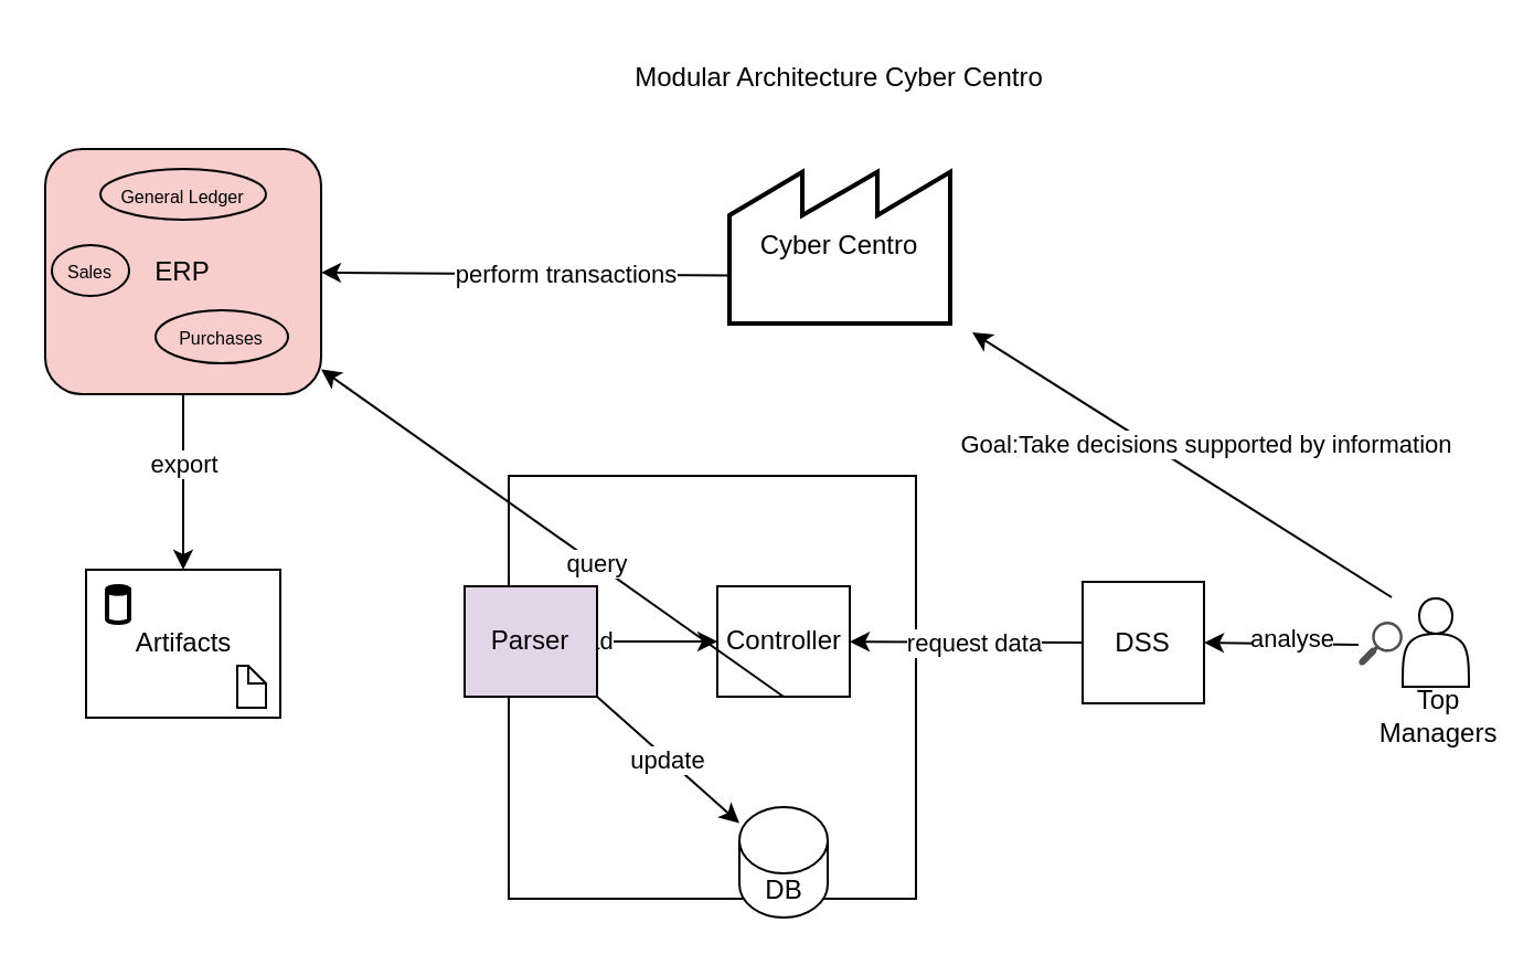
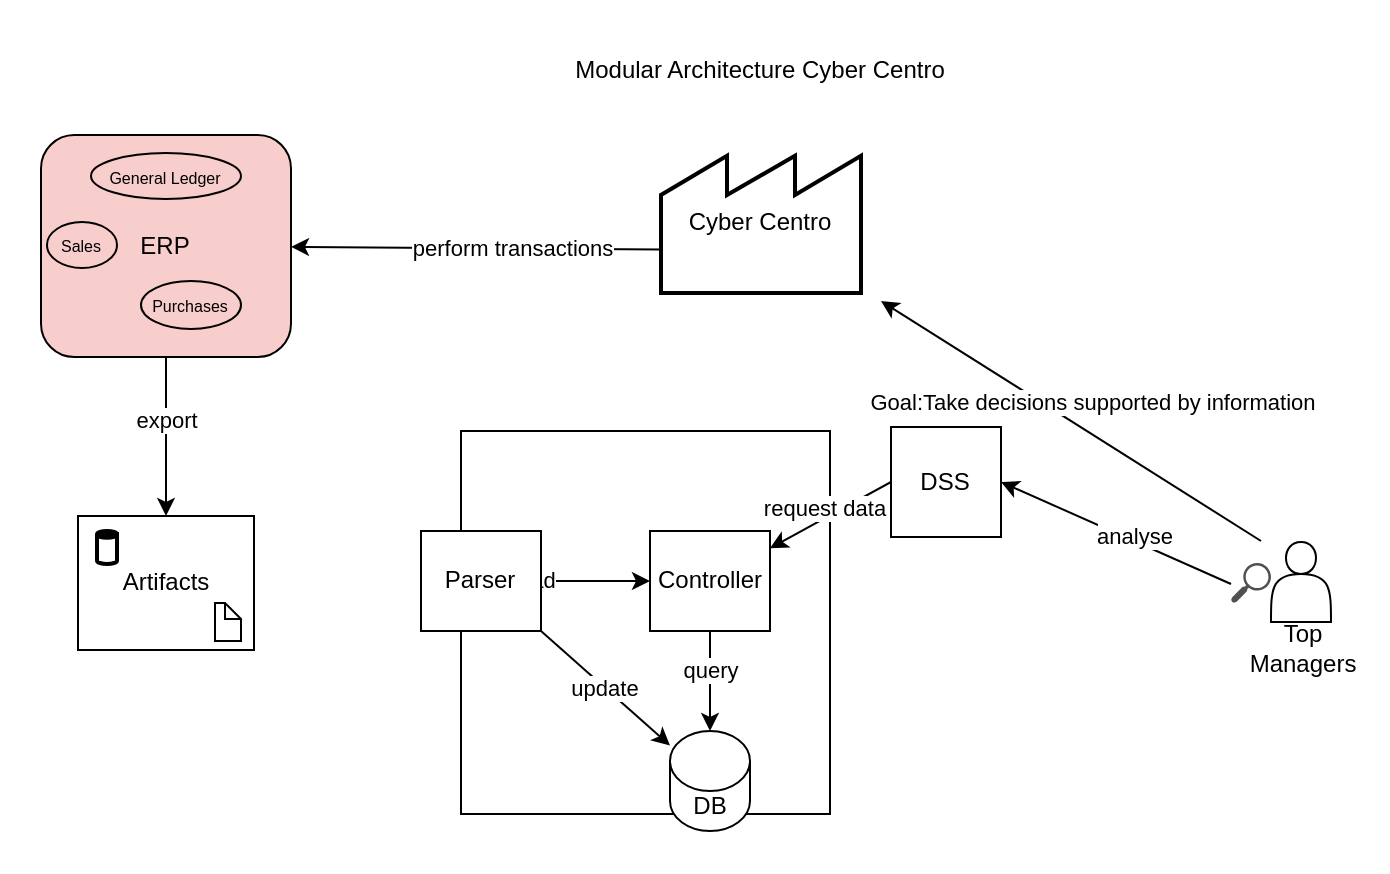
- <mxCell id="26" value="&lt;font style=&quot;font-size: 8px;&quot;&gt;Purchases&lt;/font&gt;" style="ellipse;whiteSpace=wrap;html=1;fillColor=none;" parent="1" vertex="1"><mxGeometry x="70" y="140" width="60" height="24" as="geometry" /></mxCell>
+ <mxCell id="26" value="&lt;font style=&quot;font-size: 8px;&quot;&gt;Purchases&lt;/font&gt;" style="ellipse;whiteSpace=wrap;html=1;fillColor=none;" parent="1" vertex="1"><mxGeometry x="70" y="140" width="50" height="24" as="geometry" /></mxCell>
- <mxCell id="14" value="query" style="endArrow=classic;html=1;rounded=0;exitX=0.5;exitY=1;exitDx=0;exitDy=0;" parent="1" source="6" target="10" edge="1"><mxGeometry x="-0.2" width="50" height="50" relative="1" as="geometry"><mxPoint x="267.5" y="289.77" as="sourcePoint" /><mxPoint x="190" y="290" as="targetPoint" /><mxPoint as="offset" /></mxGeometry></mxCell>
+ <mxCell id="14" value="query" style="endArrow=classic;html=1;rounded=0;exitX=0.5;exitY=1;exitDx=0;exitDy=0;entryX=0.5;entryY=0;entryDx=0;entryDy=0;entryPerimeter=0;" parent="1" source="6" target="4" edge="1"><mxGeometry x="-0.2" width="50" height="50" relative="1" as="geometry"><mxPoint x="267.5" y="289.77" as="sourcePoint" /><mxPoint x="190" y="290" as="targetPoint" /><mxPoint as="offset" /></mxGeometry></mxCell>
- <mxCell id="22" value="Parser" style="rounded=0;whiteSpace=wrap;html=1;fillColor=#e1d5e7;" parent="1" vertex="1"><mxGeometry x="210" y="265" width="60" height="50" as="geometry" /></mxCell>
+ <mxCell id="22" value="Parser" style="rounded=0;whiteSpace=wrap;html=1;" parent="1" vertex="1"><mxGeometry x="210" y="265" width="60" height="50" as="geometry" /></mxCell>
- <mxCell id="7" value="DSS" style="whiteSpace=wrap;html=1;aspect=fixed;" parent="1" vertex="1"><mxGeometry x="490" y="263" width="55" height="55" as="geometry" /></mxCell>
+ <mxCell id="7" value="DSS" style="whiteSpace=wrap;html=1;aspect=fixed;" parent="1" vertex="1"><mxGeometry x="445" y="213" width="55" height="55" as="geometry" /></mxCell>
